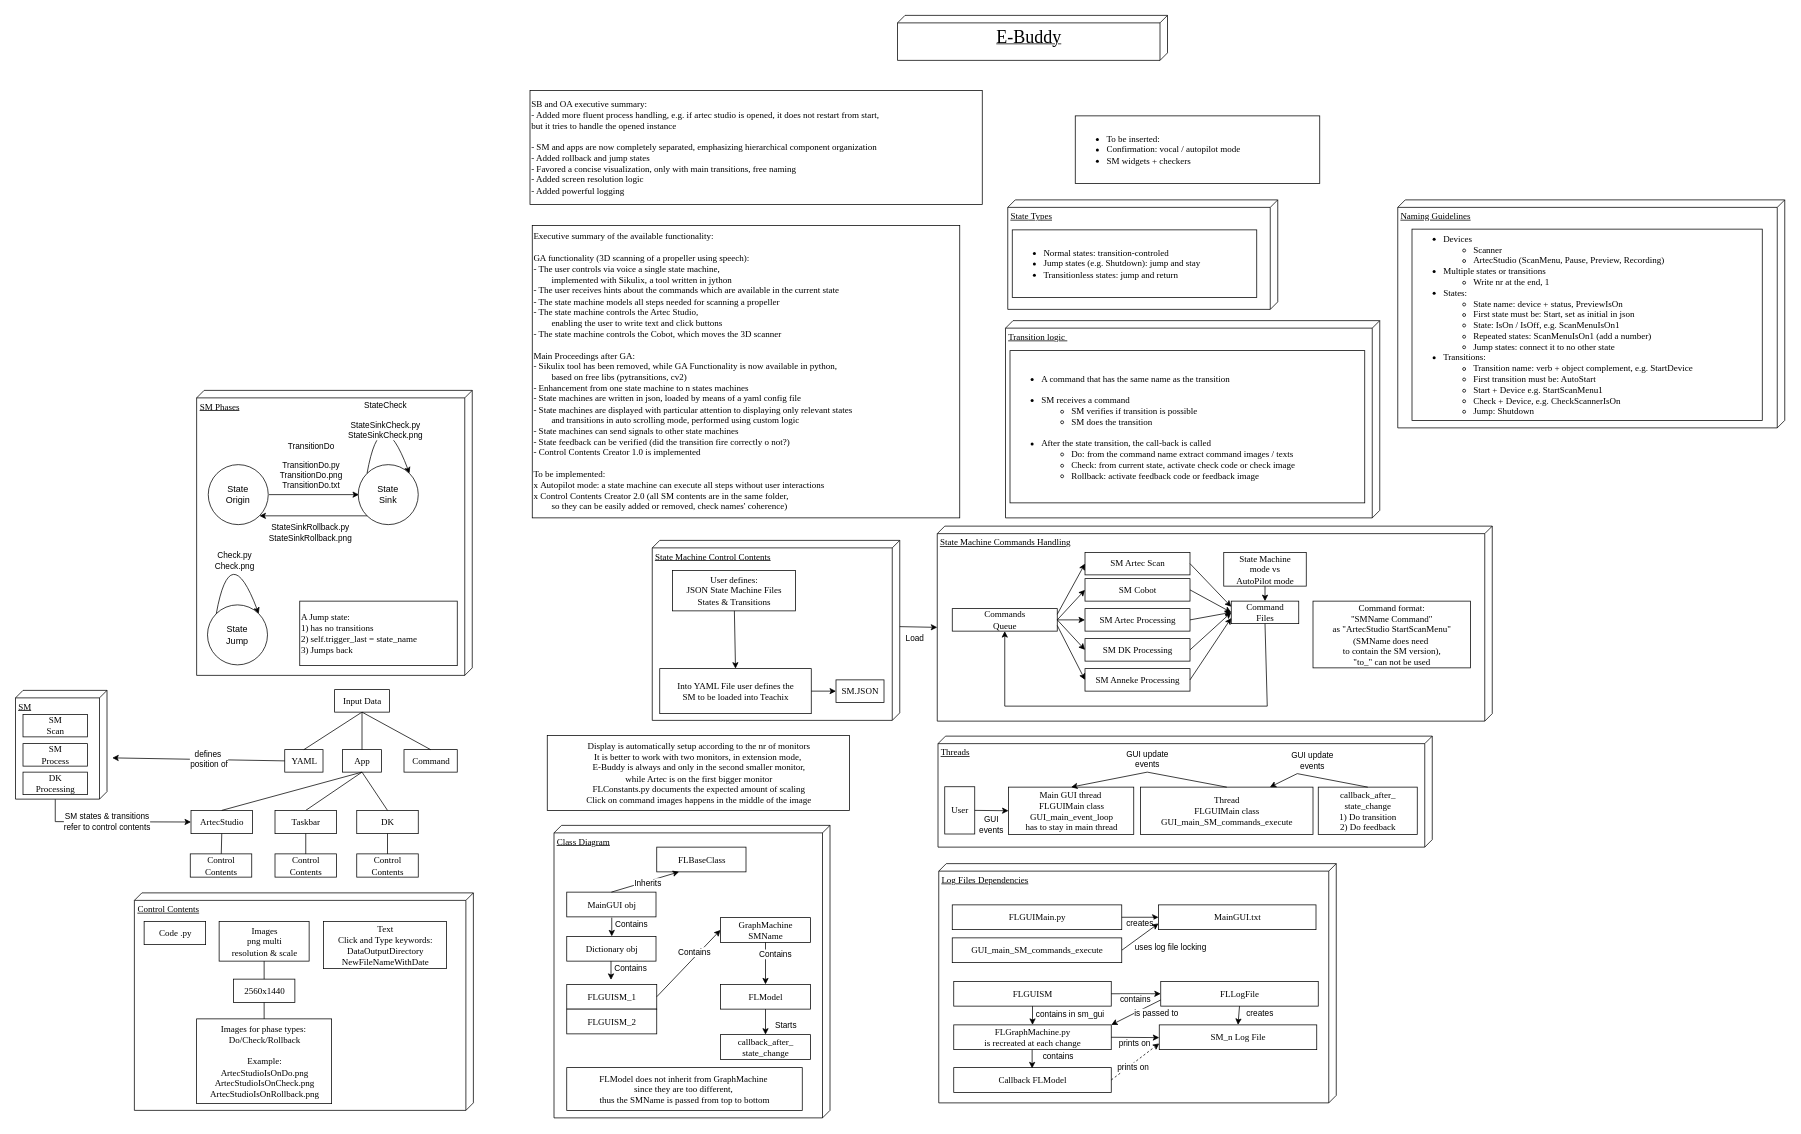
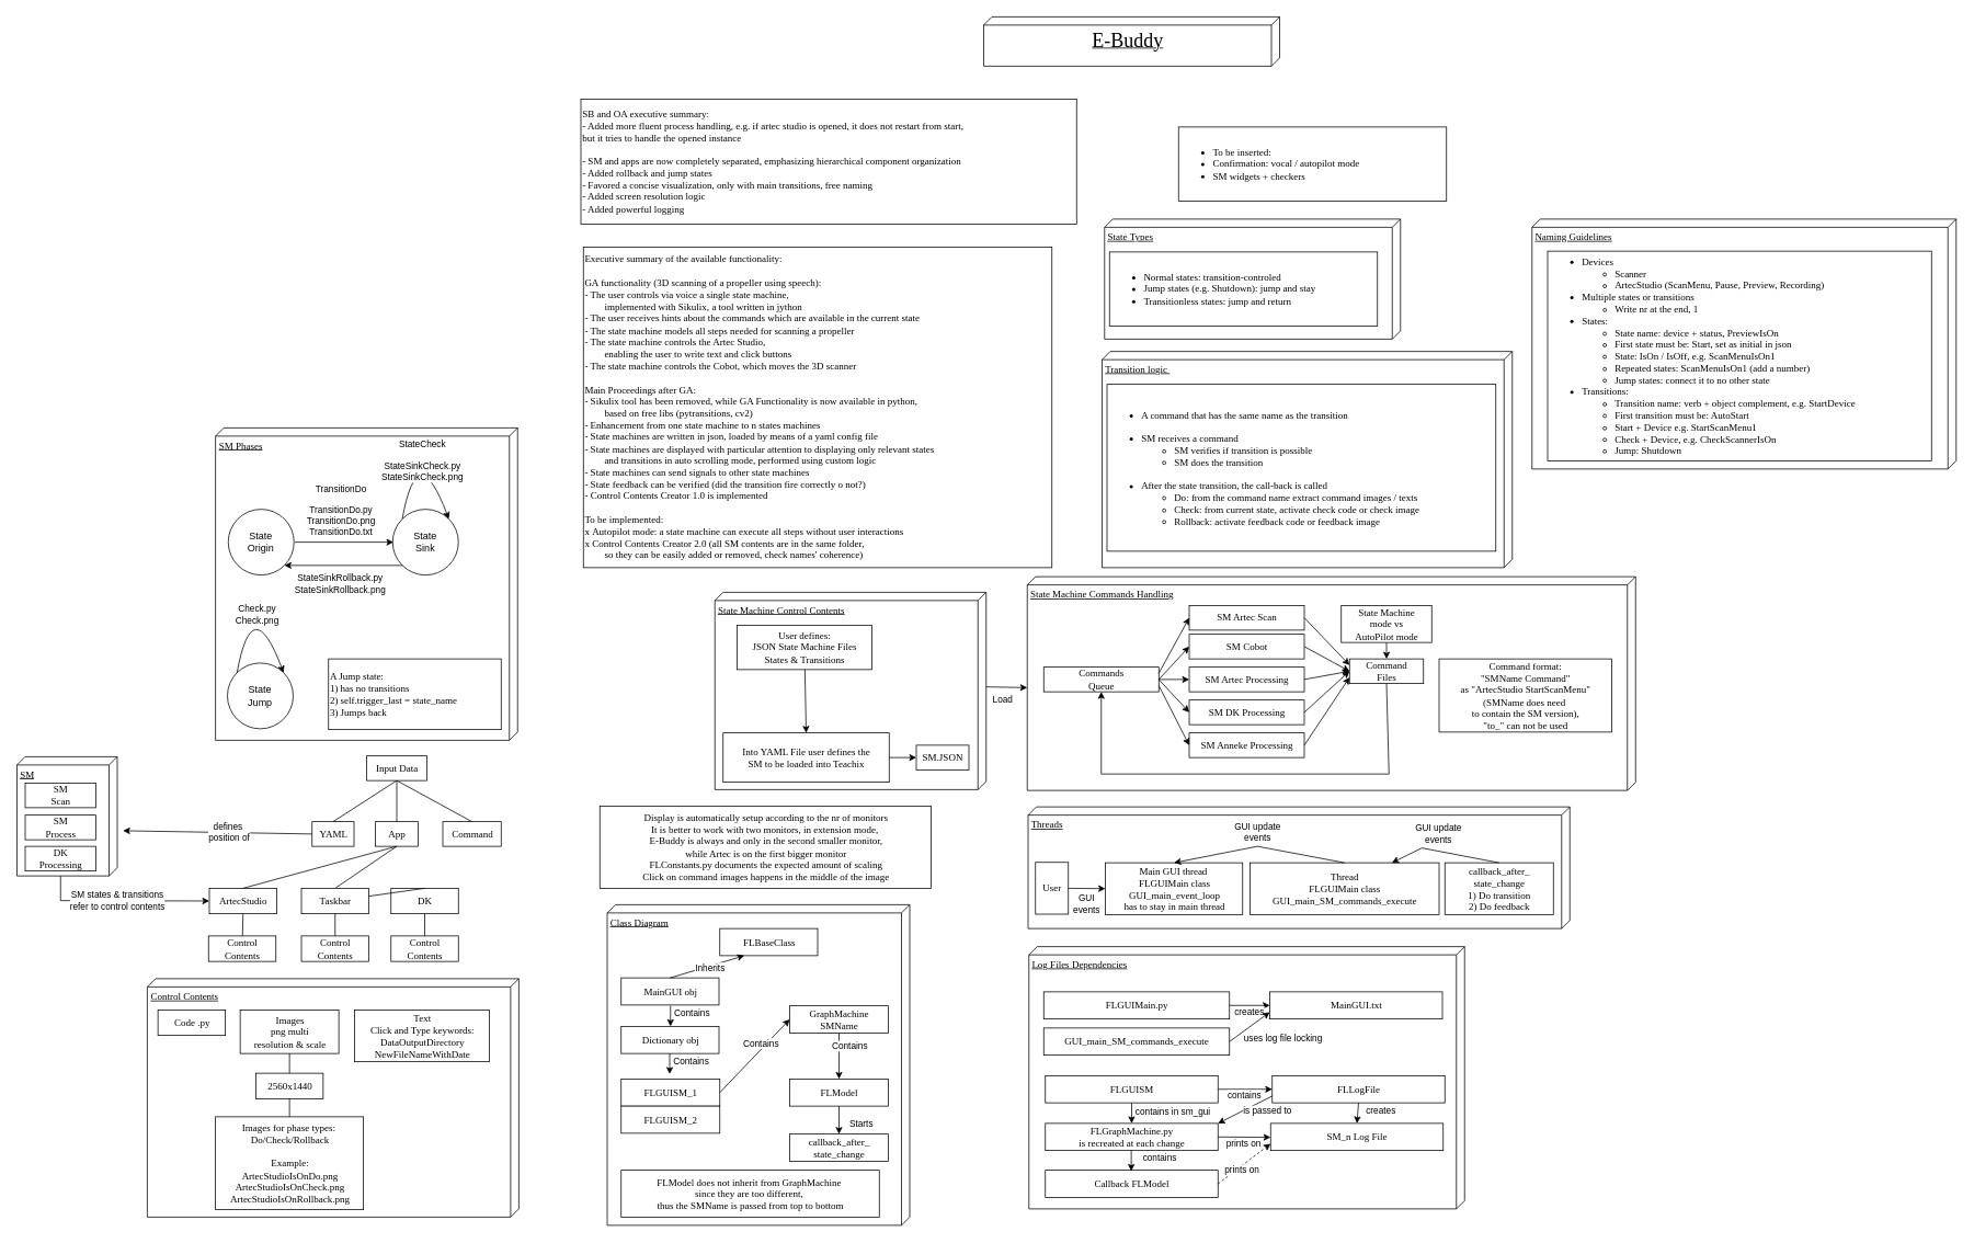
- <mxCell id="123" value="" style="endArrow=none;html=1;rounded=0;entryX=0.5;entryY=1;entryDx=0;entryDy=0;exitX=0.5;exitY=0;exitDx=0;exitDy=0;" parent="1" source="121" target="117" edge="1"><mxGeometry width="50" height="50" relative="1" as="geometry"><mxPoint x="530" y="1094" as="sourcePoint" /><mxPoint x="492" y="1047" as="targetPoint" /></mxGeometry></mxCell>
+ <mxCell id="123" value="" style="endArrow=none;html=1;rounded=0;exitX=0.5;exitY=0;exitDx=0;exitDy=0;" parent="1" source="121" target="118" edge="1"><mxGeometry width="50" height="50" relative="1" as="geometry"><mxPoint x="530" y="1094" as="sourcePoint" /><mxPoint x="492" y="1047" as="targetPoint" /></mxGeometry></mxCell>
